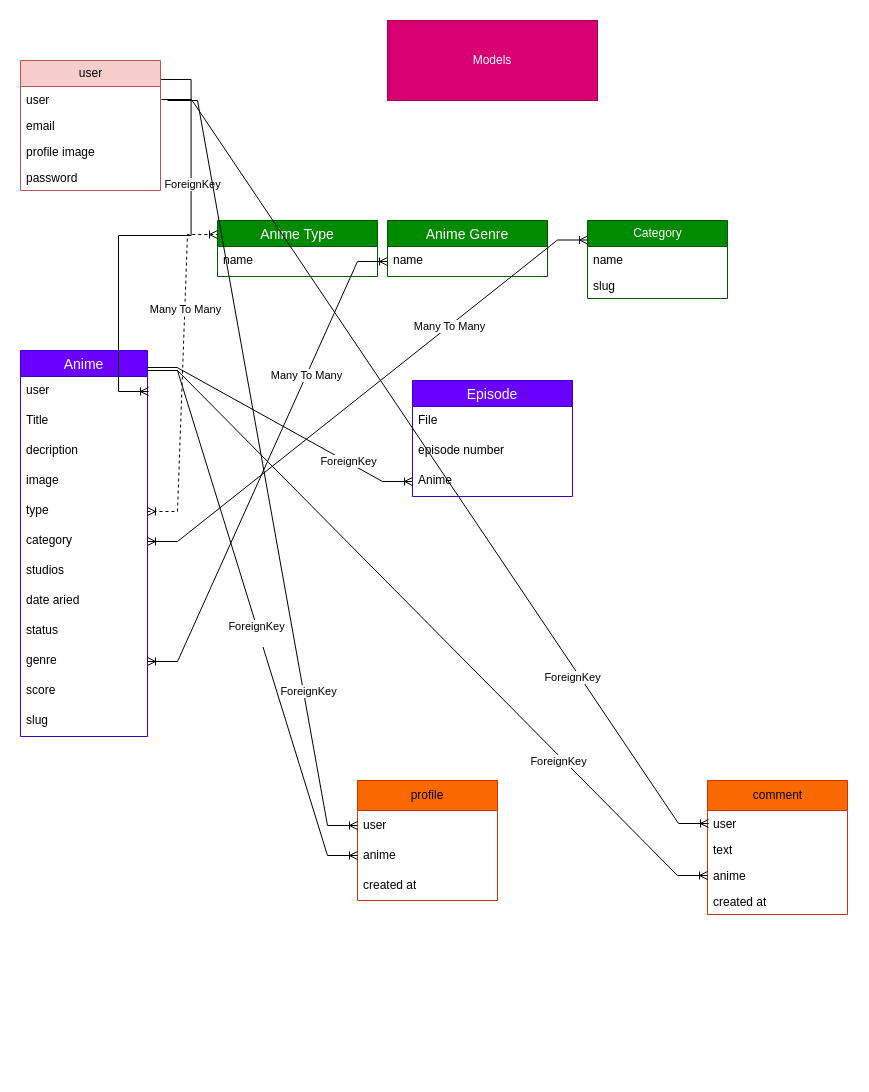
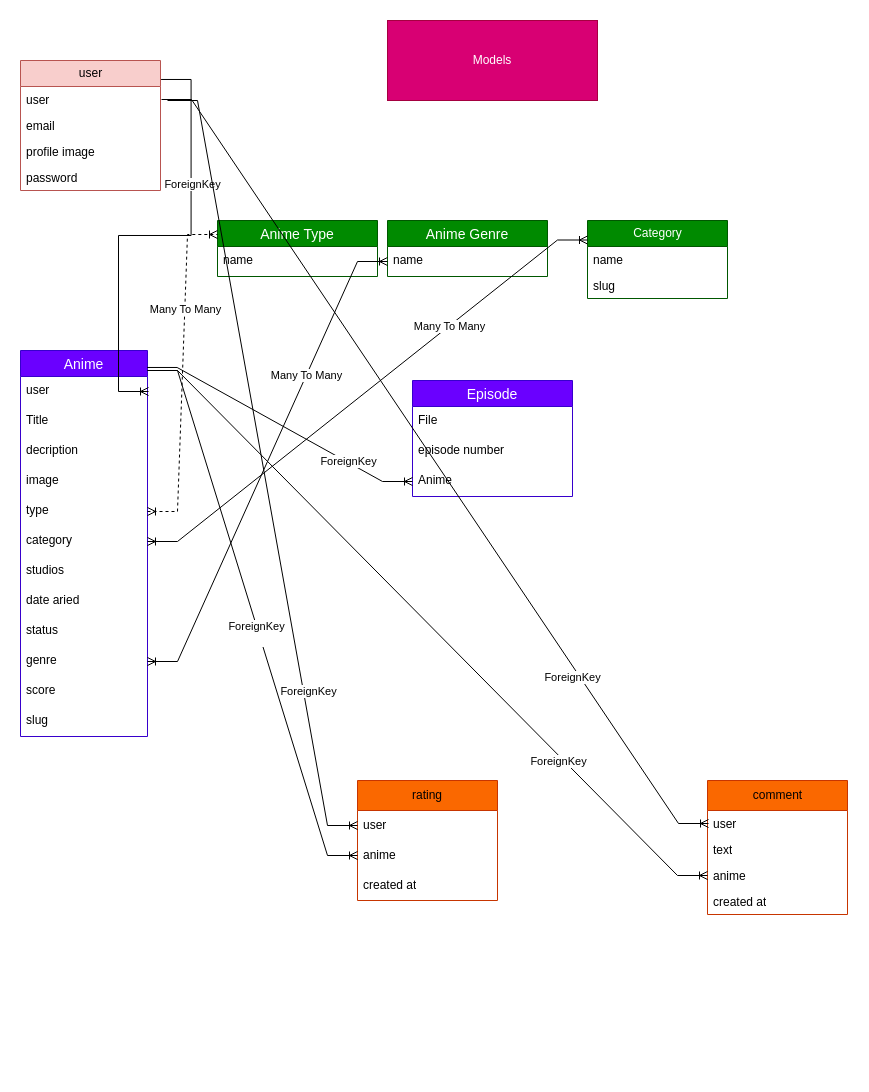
- <mxCell id="51" value="profile" style="swimlane;fontStyle=0;childLayout=stackLayout;horizontal=1;startSize=30;horizontalStack=0;resizeParent=1;resizeParentMax=0;resizeLast=0;collapsible=1;marginBottom=0;whiteSpace=wrap;html=1;fillColor=#fa6800;fontColor=#000000;strokeColor=#C73500;" vertex="1" parent="1"><mxGeometry x="357" y="780" width="140" height="120" as="geometry" /></mxCell>
+ <mxCell id="51" value="rating" style="swimlane;fontStyle=0;childLayout=stackLayout;horizontal=1;startSize=30;horizontalStack=0;resizeParent=1;resizeParentMax=0;resizeLast=0;collapsible=1;marginBottom=0;whiteSpace=wrap;html=1;fillColor=#fa6800;fontColor=#000000;strokeColor=#C73500;" vertex="1" parent="1"><mxGeometry x="357" y="780" width="140" height="120" as="geometry" /></mxCell>
